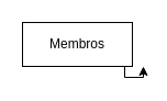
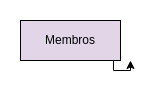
- <mxCell id="3" value="Membros" style="whiteSpace=wrap;html=1;align=center;" vertex="1" parent="1"><mxGeometry x="20" y="20" width="100" height="40" as="geometry" /></mxCell>
+ <mxCell id="3" value="Membros" style="whiteSpace=wrap;html=1;align=center;fillColor=#e1d5e7;" vertex="1" parent="1"><mxGeometry x="20" y="20" width="100" height="40" as="geometry" /></mxCell>
